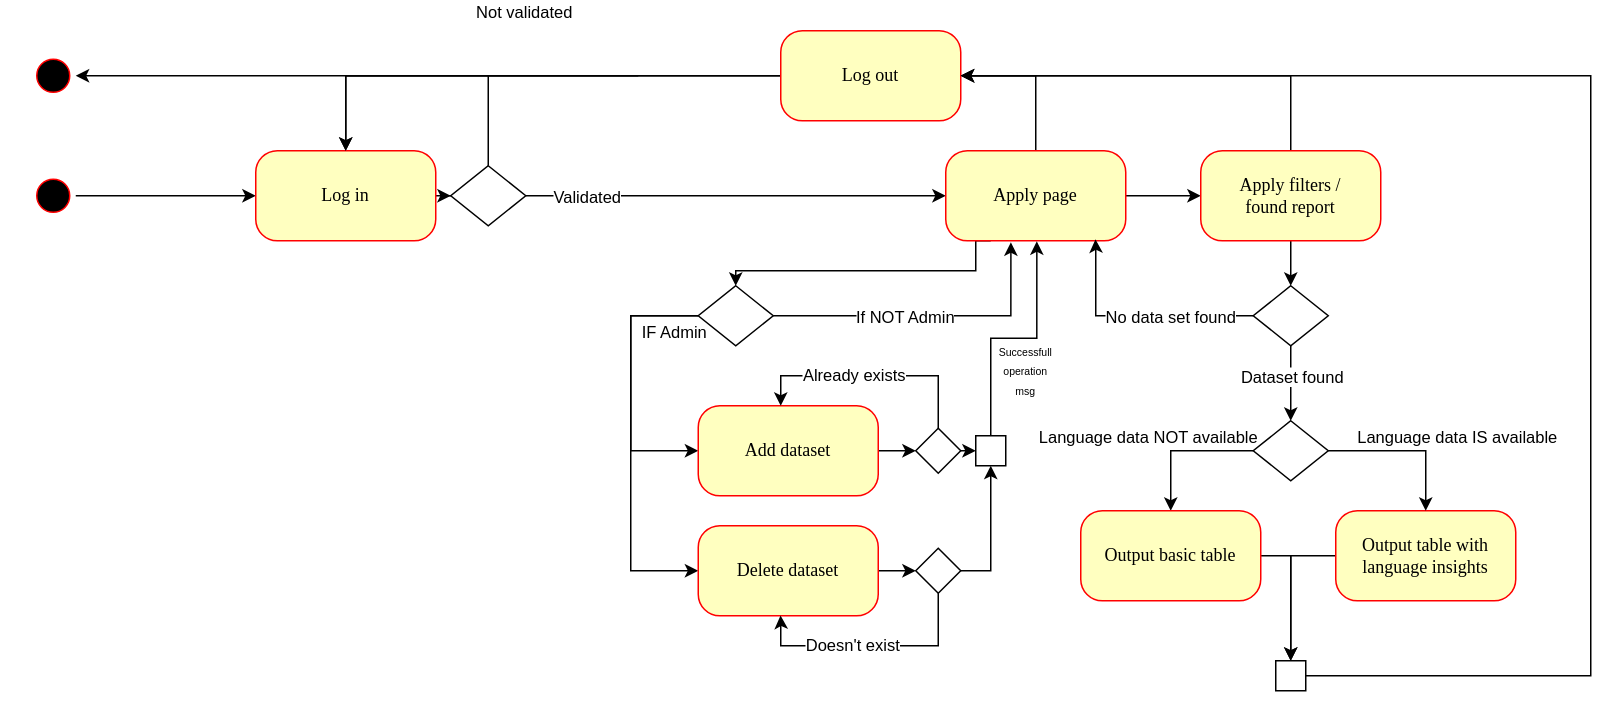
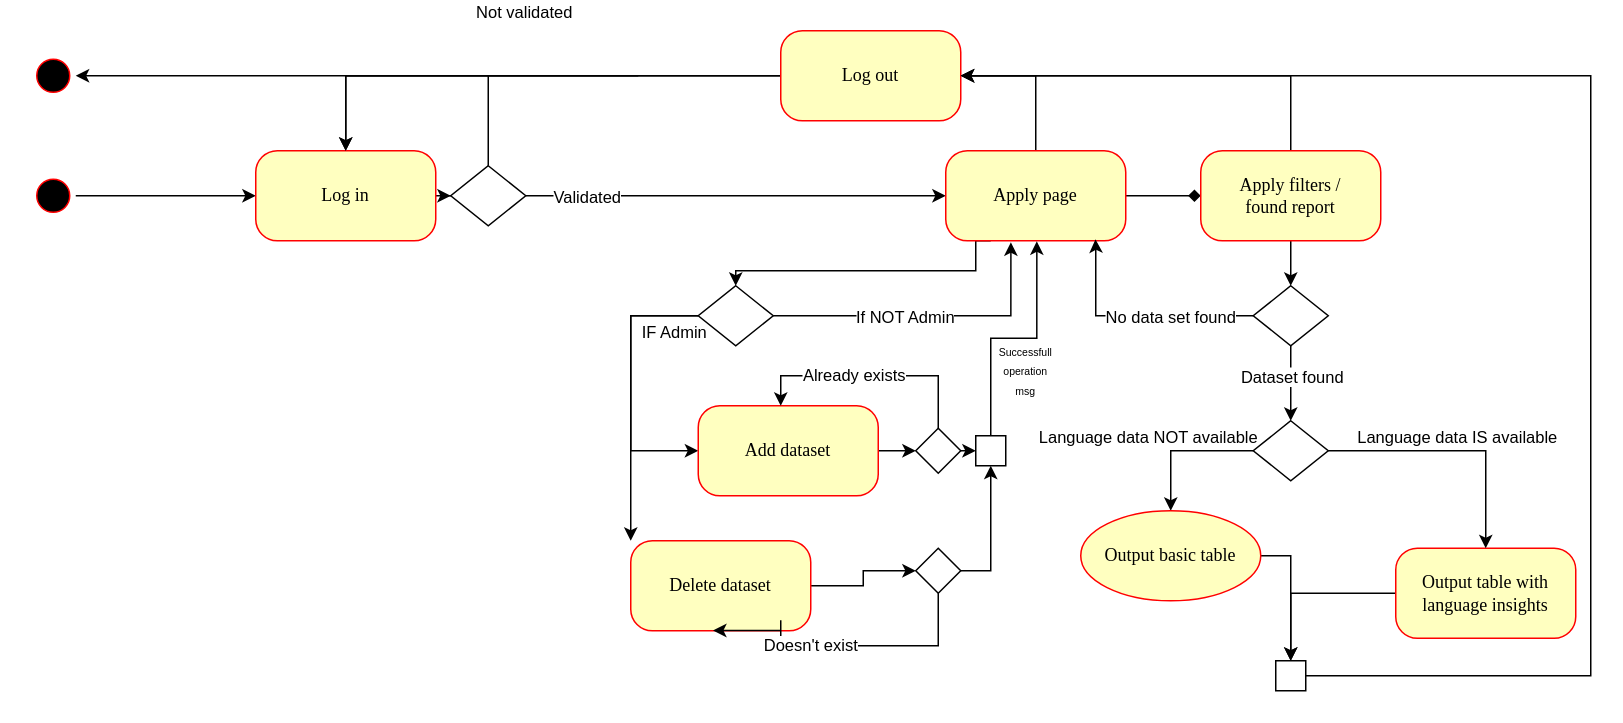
- <mxCell id="14" value="" style="edgeStyle=orthogonalEdgeStyle;rounded=0;orthogonalLoop=1;jettySize=auto;html=1;" edge="1" parent="1" source="17" target="20"><mxGeometry relative="1" as="geometry" /></mxCell>
+ <mxCell id="14" value="" style="edgeStyle=orthogonalEdgeStyle;rounded=0;orthogonalLoop=1;jettySize=auto;html=1;endArrow=diamond;" edge="1" parent="1" source="17" target="20"><mxGeometry relative="1" as="geometry" /></mxCell>
- <mxCell id="30" value="Output basic table" style="rounded=1;whiteSpace=wrap;html=1;arcSize=24;fillColor=#ffffc0;strokeColor=#ff0000;shadow=0;comic=0;labelBackgroundColor=none;fontFamily=Verdana;fontSize=12;fontColor=#000000;align=center;" vertex="1" parent="1"><mxGeometry x="720" y="340" width="120" height="60" as="geometry" /></mxCell>
+ <mxCell id="30" value="Output basic table" style="ellipse;whiteSpace=wrap;html=1;arcSize=24;fillColor=#ffffc0;strokeColor=#ff0000;shadow=0;comic=0;labelBackgroundColor=none;fontFamily=Verdana;fontSize=12;fontColor=#000000;align=center;" vertex="1" parent="1"><mxGeometry x="720" y="340" width="120" height="60" as="geometry" /></mxCell>
- <mxCell id="32" value="Output table with language insights" style="rounded=1;whiteSpace=wrap;html=1;arcSize=24;fillColor=#ffffc0;strokeColor=#ff0000;shadow=0;comic=0;labelBackgroundColor=none;fontFamily=Verdana;fontSize=12;fontColor=#000000;align=center;" vertex="1" parent="1"><mxGeometry x="890" y="340" width="120" height="60" as="geometry" /></mxCell>
+ <mxCell id="32" value="Output table with language insights" style="rounded=1;whiteSpace=wrap;html=1;arcSize=24;fillColor=#ffffc0;strokeColor=#ff0000;shadow=0;comic=0;labelBackgroundColor=none;fontFamily=Verdana;fontSize=12;fontColor=#000000;align=center;" vertex="1" parent="1"><mxGeometry x="930" y="365" width="120" height="60" as="geometry" /></mxCell>
- <mxCell id="47" value="Delete dataset" style="rounded=1;whiteSpace=wrap;html=1;arcSize=24;fillColor=#ffffc0;strokeColor=#ff0000;shadow=0;comic=0;labelBackgroundColor=none;fontFamily=Verdana;fontSize=12;fontColor=#000000;align=center;" vertex="1" parent="1"><mxGeometry x="465" y="350" width="120" height="60" as="geometry" /></mxCell>
+ <mxCell id="47" value="Delete dataset" style="rounded=1;whiteSpace=wrap;html=1;arcSize=24;fillColor=#ffffc0;strokeColor=#ff0000;shadow=0;comic=0;labelBackgroundColor=none;fontFamily=Verdana;fontSize=12;fontColor=#000000;align=center;" vertex="1" parent="1"><mxGeometry x="420" y="360" width="120" height="60" as="geometry" /></mxCell>
